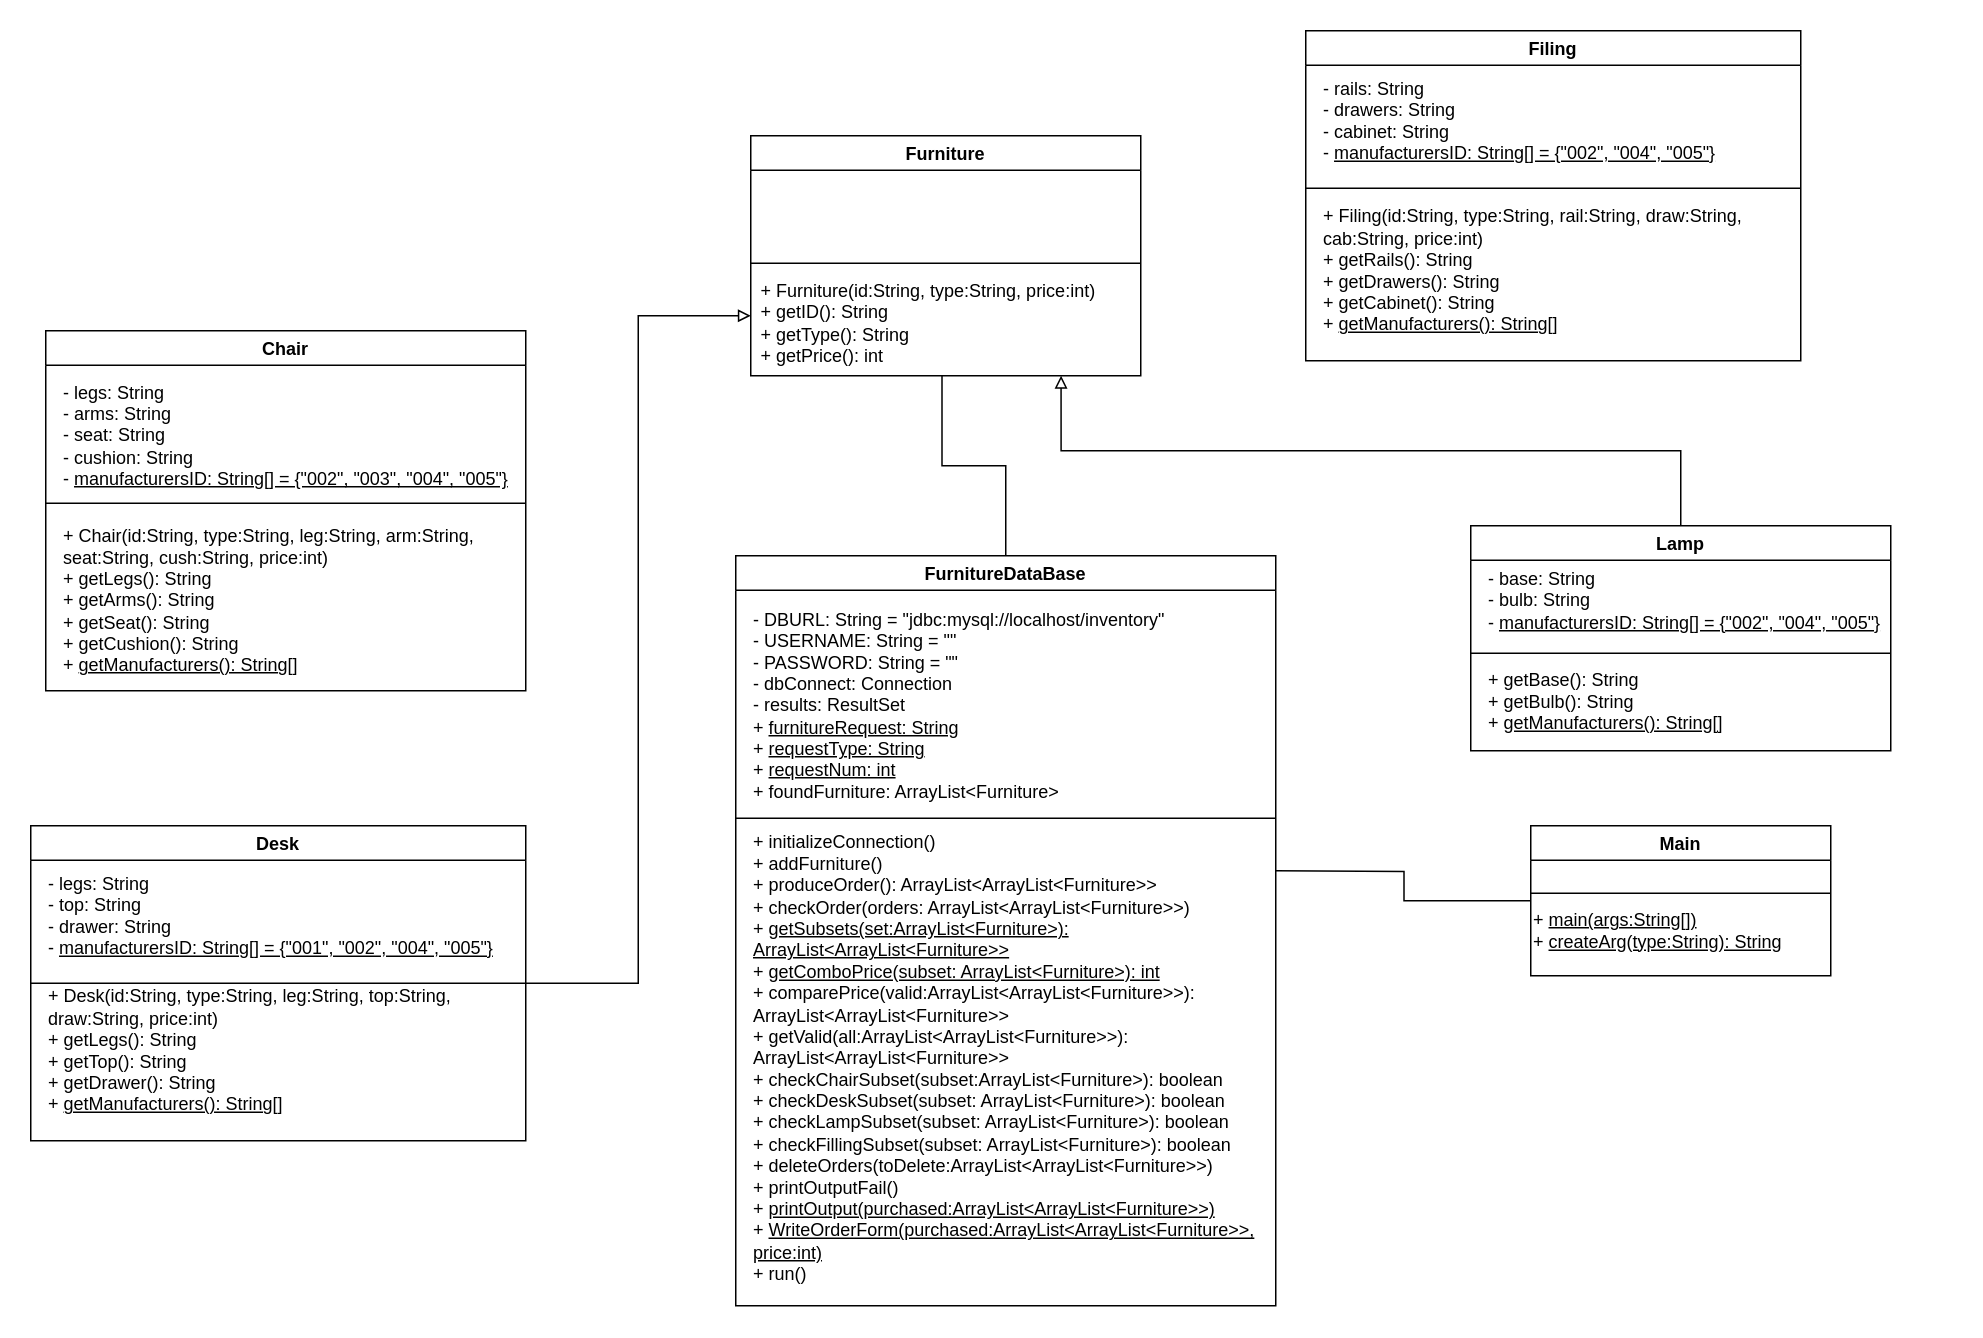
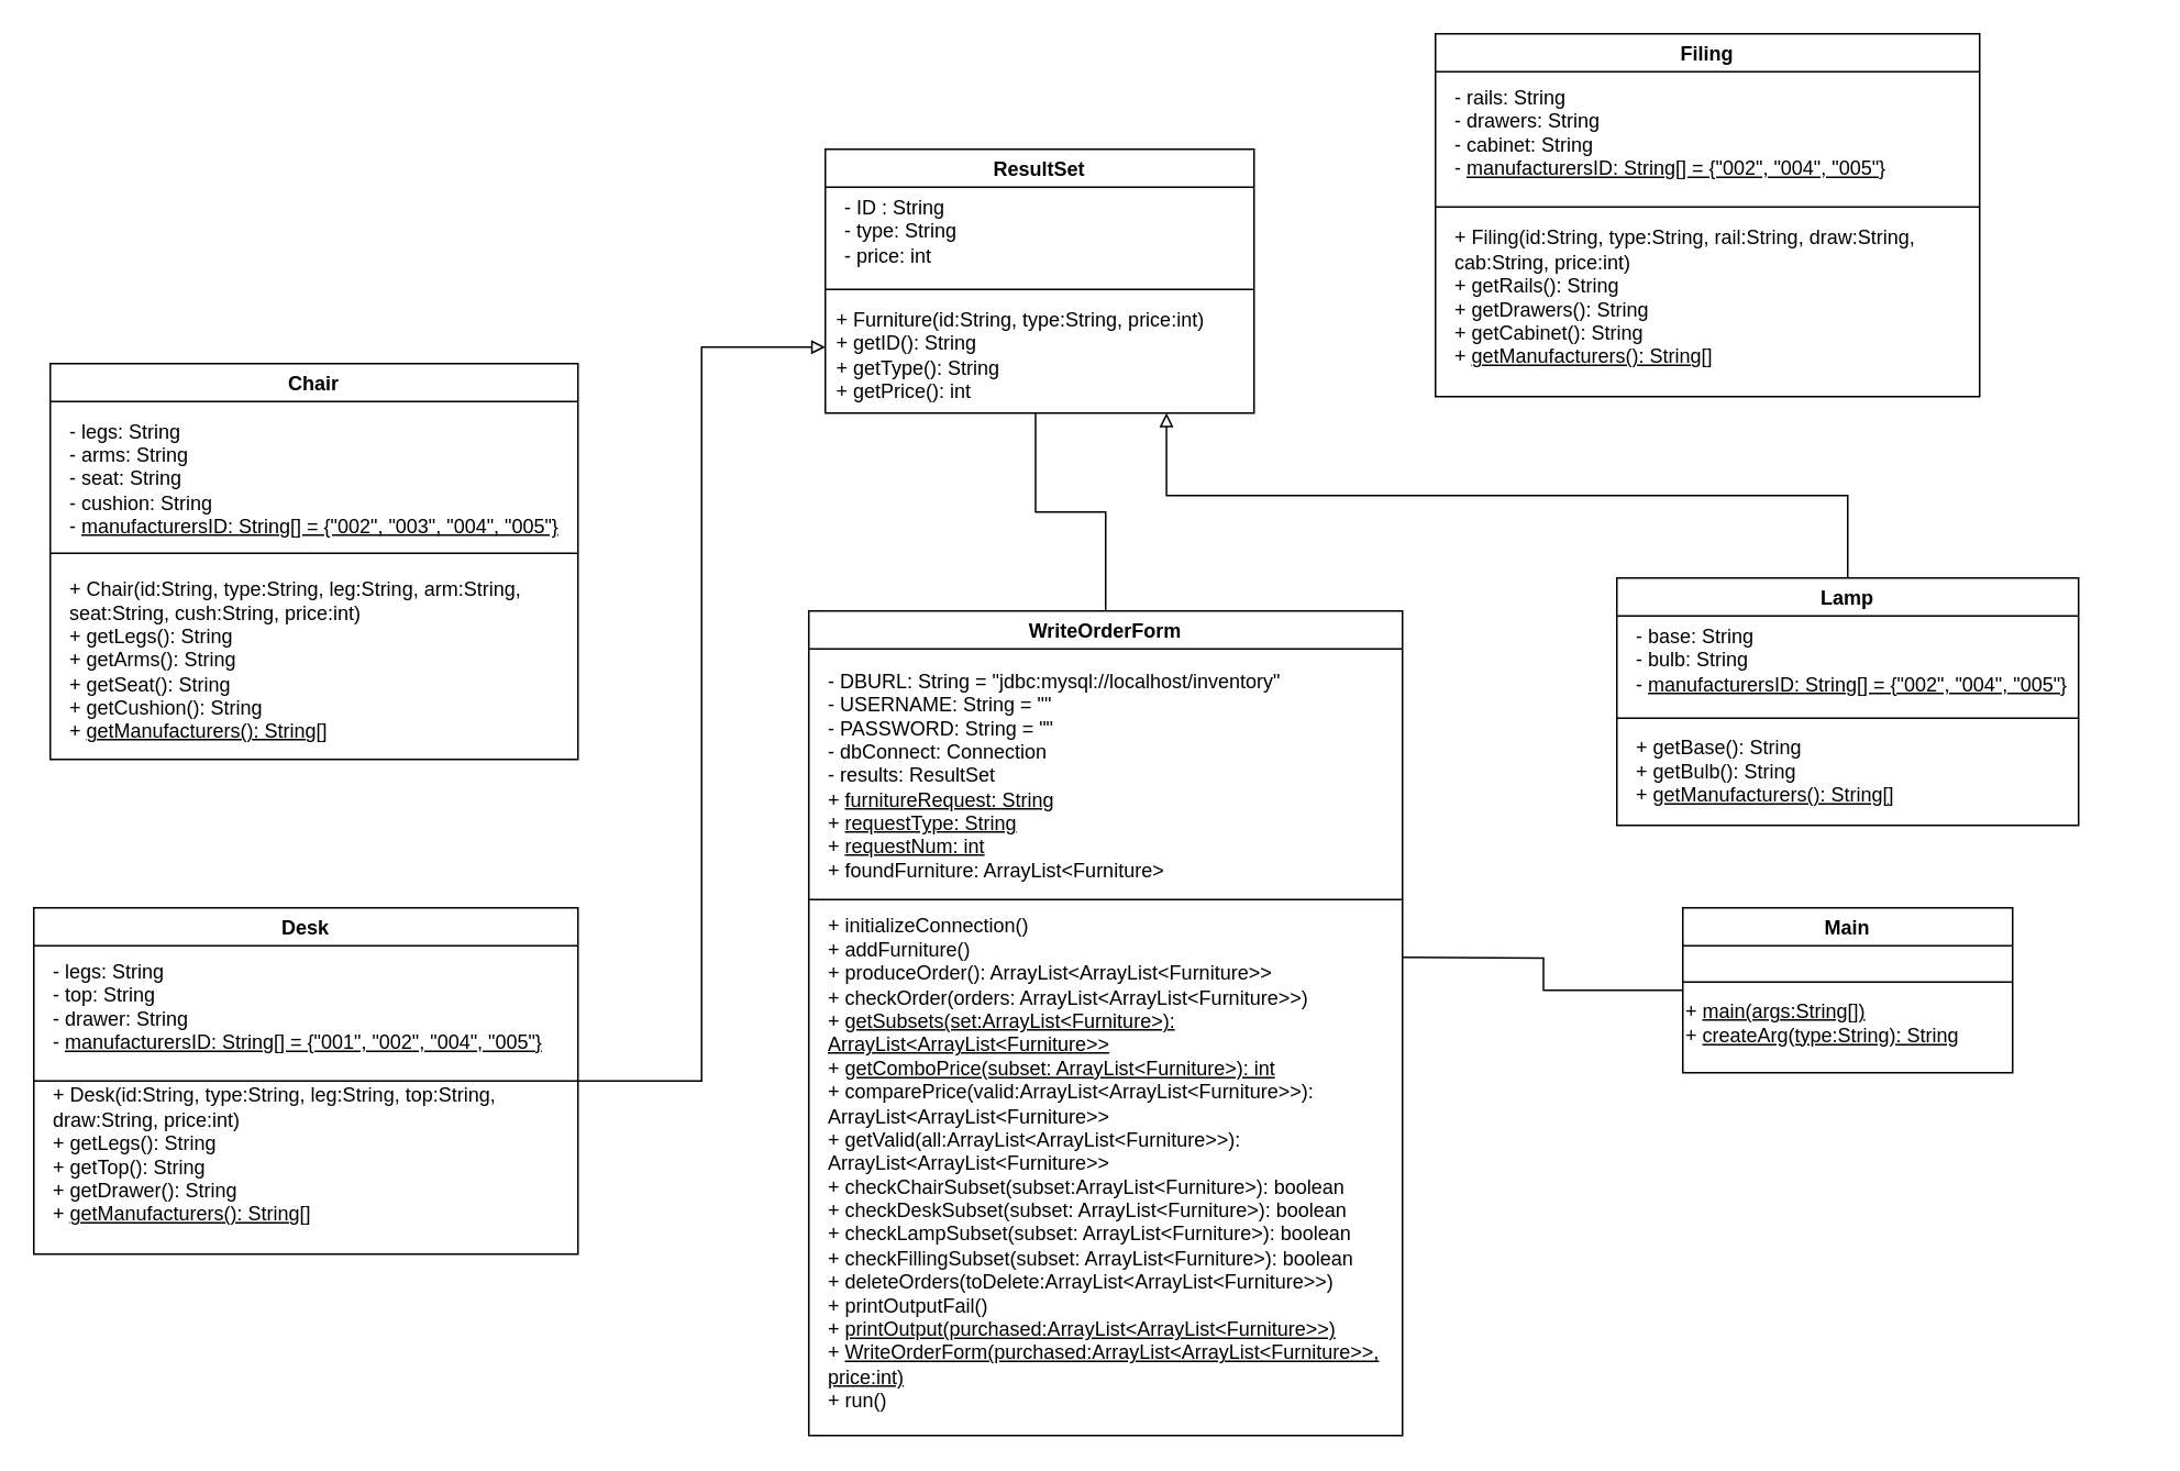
- <mxCell id="2" value="Furniture" style="swimlane;" vertex="1" parent="1"><mxGeometry x="500" y="90" width="260" height="160" as="geometry" /></mxCell>
+ <mxCell id="2" value="ResultSet" style="swimlane;" vertex="1" parent="1"><mxGeometry x="500" y="90" width="260" height="160" as="geometry" /></mxCell>
+ <mxCell id="4" value="- ID : String&lt;br&gt;- type: String&lt;br&gt;- price: int" style="text;html=1;strokeColor=none;fillColor=none;align=left;verticalAlign=middle;whiteSpace=wrap;rounded=0;" vertex="1" parent="2"><mxGeometry x="10" y="20" width="200" height="60" as="geometry" /></mxCell>
- <mxCell id="19" value="FurnitureDataBase" style="swimlane;" vertex="1" parent="1"><mxGeometry x="490" y="370" width="360" height="500" as="geometry" /></mxCell>
+ <mxCell id="19" value="WriteOrderForm" style="swimlane;" vertex="1" parent="1"><mxGeometry x="490" y="370" width="360" height="500" as="geometry" /></mxCell>
